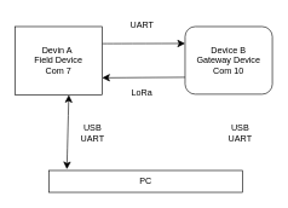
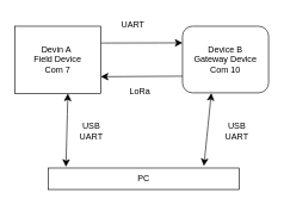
- <mxCell id="10" value="UART" style="text;html=1;align=center;verticalAlign=middle;whiteSpace=wrap;rounded=0;" vertex="1" parent="1"><mxGeometry x="165" y="20" width="60" height="30" as="geometry" /></mxCell>
+ <mxCell id="10" value="UART" style="text;html=1;align=center;verticalAlign=middle;whiteSpace=wrap;rounded=0;" vertex="1" parent="1"><mxGeometry x="155" y="20" width="60" height="30" as="geometry" /></mxCell>
+ <mxCell id="8" value="" style="endArrow=classic;startArrow=classic;html=1;rounded=0;fontSize=12;startSize=8;endSize=8;curved=1;entryX=0.335;entryY=1.005;entryDx=0;entryDy=0;entryPerimeter=0;exitX=0.815;exitY=-0.095;exitDx=0;exitDy=0;exitPerimeter=0;" edge="1" parent="1" source="6" target="5"><mxGeometry width="50" height="50" relative="1" as="geometry"><mxPoint x="293" y="241" as="sourcePoint" /><mxPoint x="294" y="140" as="targetPoint" /></mxGeometry></mxCell>
